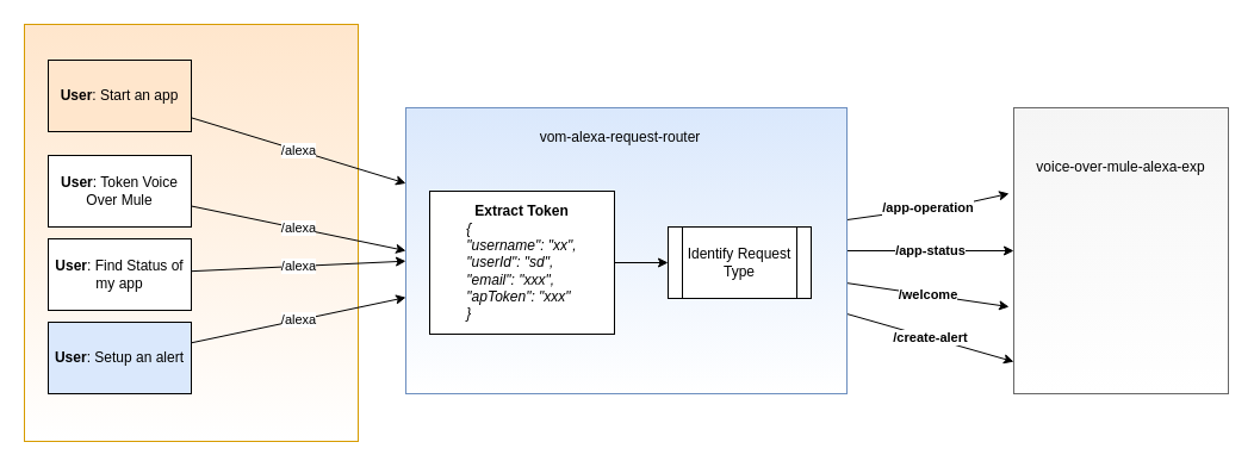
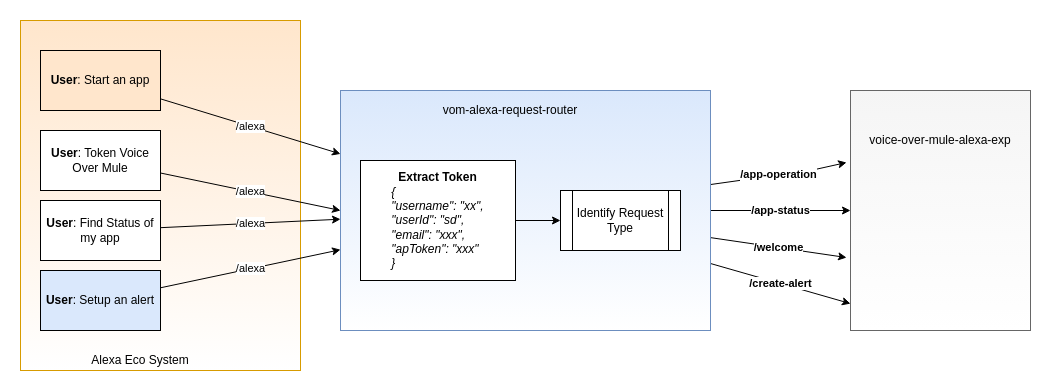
- <mxCell id="10" value="vom-alexa-request-router" style="text;html=1;strokeColor=none;fillColor=none;align=center;verticalAlign=middle;whiteSpace=wrap;rounded=0;" parent="1" vertex="1"><mxGeometry x="440" y="105" width="160" height="20" as="geometry" /></mxCell>
+ <mxCell id="10" value="vom-alexa-request-router" style="text;html=1;strokeColor=none;fillColor=none;align=center;verticalAlign=middle;whiteSpace=wrap;rounded=0;" parent="1" vertex="1"><mxGeometry x="430" y="100" width="160" height="20" as="geometry" /></mxCell>
+ <mxCell id="22" value="Alexa Eco System" style="text;html=1;strokeColor=none;fillColor=none;align=center;verticalAlign=middle;whiteSpace=wrap;rounded=0;" parent="1" vertex="1"><mxGeometry x="70" y="350" width="140" height="20" as="geometry" /></mxCell>
